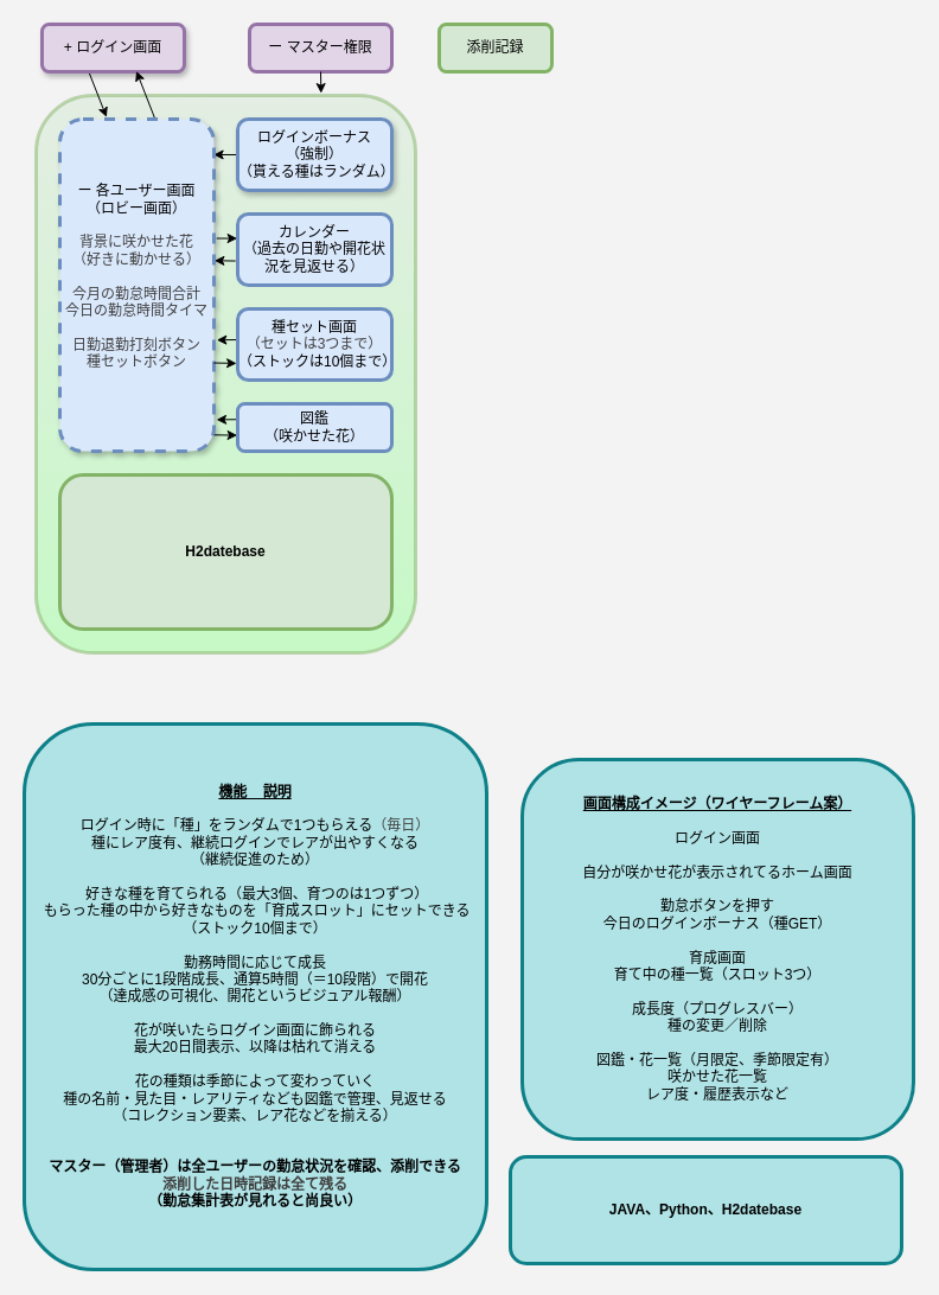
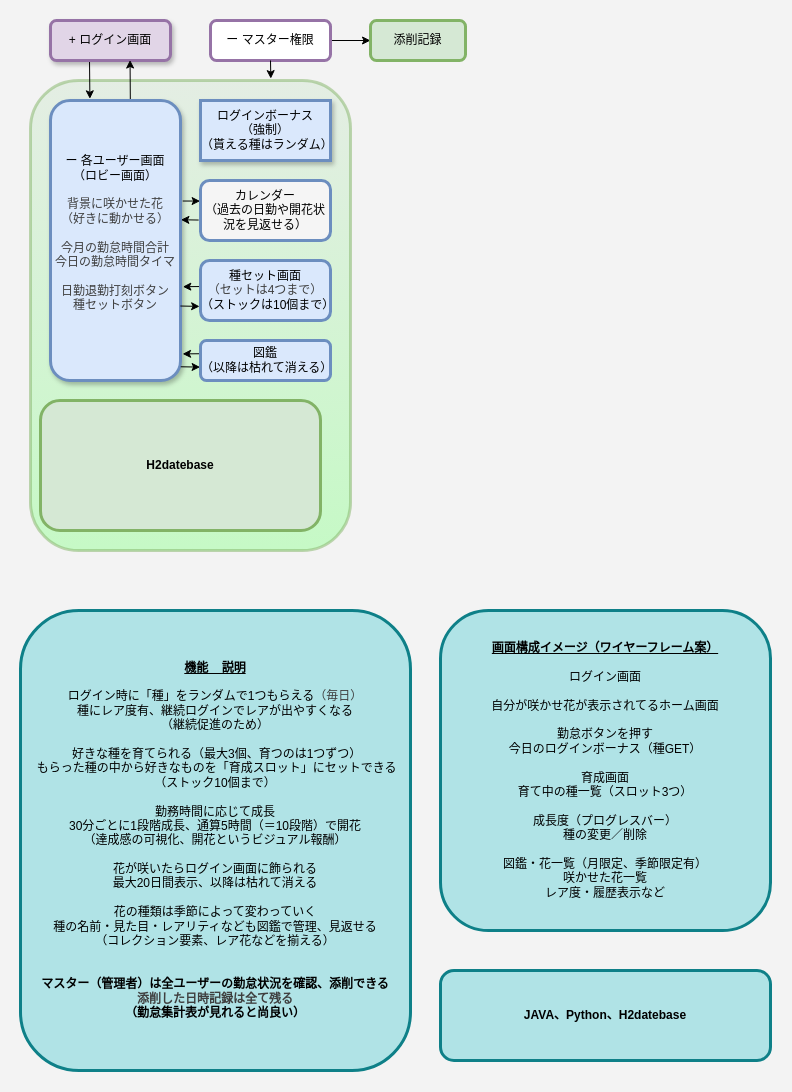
- <mxCell id="4" value="+ ログイン画面" style="rounded=1;whiteSpace=wrap;html=1;fillColor=#e1d5e7;strokeColor=#9673a6;strokeWidth=3;glass=0;shadow=1;" vertex="1" parent="1"><mxGeometry x="35" y="20" width="120" height="40" as="geometry" /></mxCell>
+ <mxCell id="4" value="+ ログイン画面" style="rounded=1;whiteSpace=wrap;html=1;fillColor=#e1d5e7;strokeColor=#9673a6;strokeWidth=3;glass=0;shadow=1;" vertex="1" parent="1"><mxGeometry x="50" y="20" width="120" height="40" as="geometry" /></mxCell>
- <mxCell id="11" value="ー マスター権限" style="rounded=1;whiteSpace=wrap;html=1;fillColor=#e1d5e7;strokeColor=#9673a6;strokeWidth=3;" vertex="1" parent="1"><mxGeometry x="210" y="20" width="120" height="40" as="geometry" /></mxCell>
+ <mxCell id="11" value="ー マスター権限" style="rounded=1;whiteSpace=wrap;html=1;fillColor=#ffffff;strokeColor=#9673a6;strokeWidth=3;" vertex="1" parent="1"><mxGeometry x="210" y="20" width="120" height="40" as="geometry" /></mxCell>
+ <mxCell id="10" value="" style="edgeStyle=none;html=1;entryX=0;entryY=0.5;entryDx=0;entryDy=0;" edge="1" parent="1" source="11" target="25"><mxGeometry relative="1" as="geometry" /></mxCell>
- <mxCell id="5" value="" style="edgeStyle=none;html=1;entryX=0.997;entryY=0.107;entryDx=0;entryDy=0;exitX=0;exitY=0.5;exitDx=0;exitDy=0;entryPerimeter=0;" edge="1" parent="1" source="9" target="8"><mxGeometry relative="1" as="geometry" /></mxCell>
- <mxCell id="9" value="ログインボーナス&lt;div&gt;（強制）&lt;/div&gt;&lt;div&gt;（貰える種はランダム）&lt;/div&gt;" style="whiteSpace=wrap;html=1;fillColor=#dae8fc;strokeColor=#6c8ebf;rounded=1;strokeWidth=3;glass=0;shadow=1;" vertex="1" parent="1"><mxGeometry x="200" y="100" width="130" height="60" as="geometry" /></mxCell>
+ <mxCell id="9" value="ログインボーナス&lt;div&gt;（強制）&lt;/div&gt;&lt;div&gt;（貰える種はランダム）&lt;/div&gt;" style="whiteSpace=wrap;html=1;fillColor=#dae8fc;strokeColor=#6c8ebf;strokeWidth=3;glass=0;shadow=1;rounded=0;" vertex="1" parent="1"><mxGeometry x="200" y="100" width="130" height="60" as="geometry" /></mxCell>
- <mxCell id="14" value="カレンダー&lt;div&gt;（過去の日勤や開花状況を見返せる）&lt;/div&gt;" style="rounded=1;whiteSpace=wrap;html=1;fillColor=#dae8fc;strokeColor=#6c8ebf;strokeWidth=3;" vertex="1" parent="1"><mxGeometry x="200" y="180" width="130" height="60" as="geometry" /></mxCell>
+ <mxCell id="14" value="カレンダー&lt;div&gt;（過去の日勤や開花状況を見返せる）&lt;/div&gt;" style="rounded=1;whiteSpace=wrap;html=1;fillColor=#f5f5f5;strokeColor=#6c8ebf;strokeWidth=3;" vertex="1" parent="1"><mxGeometry x="200" y="180" width="130" height="60" as="geometry" /></mxCell>
- <mxCell id="8" value="&lt;span style=&quot;background-color: transparent;&quot;&gt;ー 各ユーザー画面&lt;/span&gt;&lt;div&gt;&lt;div&gt;&lt;span style=&quot;color: rgb(0, 0, 0);&quot;&gt;（ロビー画面）&lt;/span&gt;&lt;/div&gt;&lt;div&gt;&lt;span style=&quot;color: rgb(0, 0, 0);&quot;&gt;&lt;br&gt;&lt;/span&gt;&lt;/div&gt;&lt;div&gt;&lt;span style=&quot;color: rgb(0, 0, 0);&quot;&gt;&lt;span style=&quot;color: rgb(63, 63, 63);&quot;&gt;背景に咲かせた花&lt;/span&gt;&lt;/span&gt;&lt;/div&gt;&lt;div&gt;&lt;span style=&quot;color: rgb(0, 0, 0);&quot;&gt;&lt;span style=&quot;color: rgb(63, 63, 63);&quot;&gt;（好きに動かせる）&lt;/span&gt;&lt;/span&gt;&lt;/div&gt;&lt;div&gt;&lt;span style=&quot;color: rgb(0, 0, 0);&quot;&gt;&lt;span style=&quot;color: rgb(63, 63, 63);&quot;&gt;&lt;br&gt;&lt;/span&gt;&lt;/span&gt;&lt;/div&gt;&lt;div&gt;&lt;span style=&quot;color: rgb(0, 0, 0);&quot;&gt;&lt;span style=&quot;color: rgb(63, 63, 63);&quot;&gt;今月の勤怠時間合計&lt;/span&gt;&lt;/span&gt;&lt;/div&gt;&lt;div&gt;&lt;span style=&quot;color: rgb(0, 0, 0);&quot;&gt;&lt;span style=&quot;color: rgb(63, 63, 63);&quot;&gt;今日の勤怠時間タイマ&lt;/span&gt;&lt;/span&gt;&lt;/div&gt;&lt;div&gt;&lt;span style=&quot;color: rgb(0, 0, 0);&quot;&gt;&lt;span style=&quot;color: rgb(63, 63, 63);&quot;&gt;&lt;br&gt;&lt;/span&gt;&lt;/span&gt;&lt;/div&gt;&lt;div&gt;&lt;span style=&quot;color: rgb(0, 0, 0);&quot;&gt;&lt;span style=&quot;color: rgb(63, 63, 63);&quot;&gt;日勤退勤打刻ボタン&lt;/span&gt;&lt;/span&gt;&lt;/div&gt;&lt;/div&gt;&lt;div&gt;&lt;span style=&quot;color: rgb(0, 0, 0);&quot;&gt;&lt;span style=&quot;color: rgb(63, 63, 63);&quot;&gt;種セットボタン&lt;/span&gt;&lt;/span&gt;&lt;/div&gt;&lt;div&gt;&lt;br&gt;&lt;/div&gt;" style="whiteSpace=wrap;html=1;fillColor=#dae8fc;strokeColor=#6c8ebf;rounded=1;strokeWidth=3;glass=0;shadow=1;dashed=1;" vertex="1" parent="1"><mxGeometry x="50" y="100" width="130" height="280" as="geometry" /></mxCell>
+ <mxCell id="8" value="&lt;span style=&quot;background-color: transparent;&quot;&gt;ー 各ユーザー画面&lt;/span&gt;&lt;div&gt;&lt;div&gt;&lt;span style=&quot;color: rgb(0, 0, 0);&quot;&gt;（ロビー画面）&lt;/span&gt;&lt;/div&gt;&lt;div&gt;&lt;span style=&quot;color: rgb(0, 0, 0);&quot;&gt;&lt;br&gt;&lt;/span&gt;&lt;/div&gt;&lt;div&gt;&lt;span style=&quot;color: rgb(0, 0, 0);&quot;&gt;&lt;span style=&quot;color: rgb(63, 63, 63);&quot;&gt;背景に咲かせた花&lt;/span&gt;&lt;/span&gt;&lt;/div&gt;&lt;div&gt;&lt;span style=&quot;color: rgb(0, 0, 0);&quot;&gt;&lt;span style=&quot;color: rgb(63, 63, 63);&quot;&gt;（好きに動かせる）&lt;/span&gt;&lt;/span&gt;&lt;/div&gt;&lt;div&gt;&lt;span style=&quot;color: rgb(0, 0, 0);&quot;&gt;&lt;span style=&quot;color: rgb(63, 63, 63);&quot;&gt;&lt;br&gt;&lt;/span&gt;&lt;/span&gt;&lt;/div&gt;&lt;div&gt;&lt;span style=&quot;color: rgb(0, 0, 0);&quot;&gt;&lt;span style=&quot;color: rgb(63, 63, 63);&quot;&gt;今月の勤怠時間合計&lt;/span&gt;&lt;/span&gt;&lt;/div&gt;&lt;div&gt;&lt;span style=&quot;color: rgb(0, 0, 0);&quot;&gt;&lt;span style=&quot;color: rgb(63, 63, 63);&quot;&gt;今日の勤怠時間タイマ&lt;/span&gt;&lt;/span&gt;&lt;/div&gt;&lt;div&gt;&lt;span style=&quot;color: rgb(0, 0, 0);&quot;&gt;&lt;span style=&quot;color: rgb(63, 63, 63);&quot;&gt;&lt;br&gt;&lt;/span&gt;&lt;/span&gt;&lt;/div&gt;&lt;div&gt;&lt;span style=&quot;color: rgb(0, 0, 0);&quot;&gt;&lt;span style=&quot;color: rgb(63, 63, 63);&quot;&gt;日勤退勤打刻ボタン&lt;/span&gt;&lt;/span&gt;&lt;/div&gt;&lt;/div&gt;&lt;div&gt;&lt;span style=&quot;color: rgb(0, 0, 0);&quot;&gt;&lt;span style=&quot;color: rgb(63, 63, 63);&quot;&gt;種セットボタン&lt;/span&gt;&lt;/span&gt;&lt;/div&gt;&lt;div&gt;&lt;br&gt;&lt;/div&gt;" style="whiteSpace=wrap;html=1;fillColor=#dae8fc;strokeColor=#6c8ebf;rounded=1;strokeWidth=3;glass=0;shadow=1;" vertex="1" parent="1"><mxGeometry x="50" y="100" width="130" height="280" as="geometry" /></mxCell>
- <mxCell id="19" value="種セット画面&lt;div&gt;&lt;span style=&quot;color: rgb(63, 63, 63);&quot;&gt;（セットは3つまで）&lt;/span&gt;&lt;/div&gt;&lt;div&gt;&lt;font color=&quot;#000000&quot;&gt;（ストックは10個まで）&lt;/font&gt;&lt;/div&gt;" style="rounded=1;whiteSpace=wrap;html=1;fillColor=#dae8fc;strokeColor=#6c8ebf;strokeWidth=3;" vertex="1" parent="1"><mxGeometry x="200" y="260" width="130" height="60" as="geometry" /></mxCell>
+ <mxCell id="19" value="種セット画面&lt;div&gt;&lt;span style=&quot;color: rgb(63, 63, 63);&quot;&gt;（セットは4つまで）&lt;/span&gt;&lt;/div&gt;&lt;div&gt;&lt;font color=&quot;#000000&quot;&gt;（ストックは10個まで）&lt;/font&gt;&lt;/div&gt;" style="rounded=1;whiteSpace=wrap;html=1;fillColor=#dae8fc;strokeColor=#6c8ebf;strokeWidth=3;" vertex="1" parent="1"><mxGeometry x="200" y="260" width="130" height="60" as="geometry" /></mxCell>
- <mxCell id="16" value="図鑑&lt;div&gt;（咲かせた花）&lt;/div&gt;" style="rounded=1;whiteSpace=wrap;html=1;fillColor=#dae8fc;strokeColor=#6c8ebf;strokeWidth=3;" vertex="1" parent="1"><mxGeometry x="200" y="340" width="130" height="40" as="geometry" /></mxCell>
+ <mxCell id="16" value="図鑑&lt;div&gt;（以降は枯れて消える）&lt;/div&gt;" style="rounded=1;whiteSpace=wrap;html=1;fillColor=#dae8fc;strokeColor=#6c8ebf;strokeWidth=3;" vertex="1" parent="1"><mxGeometry x="200" y="340" width="130" height="40" as="geometry" /></mxCell>
- <mxCell id="24" value="&lt;b&gt;H2datebase&lt;/b&gt;" style="rounded=1;whiteSpace=wrap;html=1;fillColor=#d5e8d4;strokeColor=#82b366;strokeWidth=3;" vertex="1" parent="1"><mxGeometry x="50" y="400" width="280" height="130" as="geometry" /></mxCell>
+ <mxCell id="24" value="&lt;b&gt;H2datebase&lt;/b&gt;" style="rounded=1;whiteSpace=wrap;html=1;fillColor=#d5e8d4;strokeColor=#82b366;strokeWidth=3;" vertex="1" parent="1"><mxGeometry x="40" y="400" width="280" height="130" as="geometry" /></mxCell>
- <mxCell id="22" value="&lt;b&gt;&lt;u&gt;画面構成イメージ（ワイヤーフレーム案）&lt;/u&gt;&lt;/b&gt;&lt;div&gt;&lt;br&gt;&lt;/div&gt;&lt;div&gt;&lt;div&gt;ログイン画面&lt;/div&gt;&lt;div&gt;&lt;br&gt;&lt;/div&gt;&lt;div&gt;自分が咲かせ花が表示されてる&lt;span style=&quot;background-color: transparent;&quot;&gt;ホーム画面&lt;/span&gt;&lt;/div&gt;&lt;div&gt;&lt;br&gt;&lt;/div&gt;&lt;div&gt;勤怠ボタンを押す&lt;/div&gt;&lt;div&gt;今日のログインボーナス（種GET）&lt;/div&gt;&lt;div&gt;&lt;br&gt;&lt;/div&gt;&lt;div&gt;育成画面&lt;/div&gt;&lt;div&gt;育て中の種一覧（スロット3つ）&lt;/div&gt;&lt;div&gt;&lt;br&gt;&lt;/div&gt;&lt;div&gt;成長度（プログレスバー）&lt;/div&gt;&lt;div&gt;種の変更／削除&lt;/div&gt;&lt;div&gt;&lt;br&gt;&lt;/div&gt;&lt;div&gt;図鑑・花一覧（月限定、季節限定有）&lt;/div&gt;&lt;div&gt;咲かせた花一覧&lt;/div&gt;&lt;div&gt;レア度・履歴表示など&lt;/div&gt;&lt;/div&gt;" style="rounded=1;whiteSpace=wrap;html=1;fillColor=#b0e3e6;strokeColor=#0e8088;strokeWidth=3;" vertex="1" parent="1"><mxGeometry x="440" y="640" width="330" height="320" as="geometry" /></mxCell>
+ <mxCell id="22" value="&lt;b&gt;&lt;u&gt;画面構成イメージ（ワイヤーフレーム案）&lt;/u&gt;&lt;/b&gt;&lt;div&gt;&lt;br&gt;&lt;/div&gt;&lt;div&gt;&lt;div&gt;ログイン画面&lt;/div&gt;&lt;div&gt;&lt;br&gt;&lt;/div&gt;&lt;div&gt;自分が咲かせ花が表示されてる&lt;span style=&quot;background-color: transparent;&quot;&gt;ホーム画面&lt;/span&gt;&lt;/div&gt;&lt;div&gt;&lt;br&gt;&lt;/div&gt;&lt;div&gt;勤怠ボタンを押す&lt;/div&gt;&lt;div&gt;今日のログインボーナス（種GET）&lt;/div&gt;&lt;div&gt;&lt;br&gt;&lt;/div&gt;&lt;div&gt;育成画面&lt;/div&gt;&lt;div&gt;育て中の種一覧（スロット3つ）&lt;/div&gt;&lt;div&gt;&lt;br&gt;&lt;/div&gt;&lt;div&gt;成長度（プログレスバー）&lt;/div&gt;&lt;div&gt;種の変更／削除&lt;/div&gt;&lt;div&gt;&lt;br&gt;&lt;/div&gt;&lt;div&gt;図鑑・花一覧（月限定、季節限定有）&lt;/div&gt;&lt;div&gt;咲かせた花一覧&lt;/div&gt;&lt;div&gt;レア度・履歴表示など&lt;/div&gt;&lt;/div&gt;" style="rounded=1;whiteSpace=wrap;html=1;fillColor=#b0e3e6;strokeColor=#0e8088;strokeWidth=3;" vertex="1" parent="1"><mxGeometry x="440" y="610" width="330" height="320" as="geometry" /></mxCell>
- <mxCell id="23" value="&lt;b&gt;JAVA、Python、H2datebase&lt;/b&gt;" style="rounded=1;whiteSpace=wrap;html=1;strokeWidth=3;fillColor=#b0e3e6;strokeColor=#0e8088;" vertex="1" parent="1"><mxGeometry x="430" y="975" width="330" height="90" as="geometry" /></mxCell>
+ <mxCell id="23" value="&lt;b&gt;JAVA、Python、H2datebase&lt;/b&gt;" style="rounded=1;whiteSpace=wrap;html=1;strokeWidth=3;fillColor=#b0e3e6;strokeColor=#0e8088;" vertex="1" parent="1"><mxGeometry x="440" y="970" width="330" height="90" as="geometry" /></mxCell>
